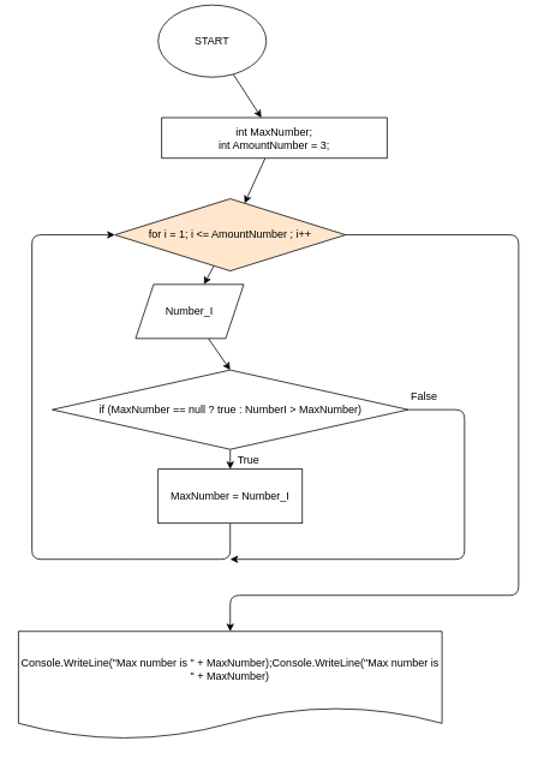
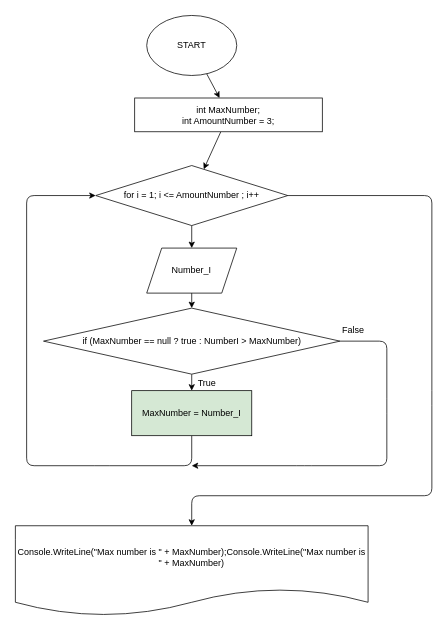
- <mxCell id="3" value="START" style="ellipse;whiteSpace=wrap;html=1;" parent="1" vertex="1"><mxGeometry x="175" y="5" width="120" height="80" as="geometry" /></mxCell>
+ <mxCell id="3" value="START" style="ellipse;whiteSpace=wrap;html=1;" parent="1" vertex="1"><mxGeometry x="195" y="20" width="120" height="80" as="geometry" /></mxCell>
- <mxCell id="8" value="for i = 1; i &amp;lt;= AmountNumber&amp;nbsp;; i++" style="rhombus;whiteSpace=wrap;html=1;fillColor=#ffe6cc;" parent="1" vertex="1"><mxGeometry x="127" y="220" width="256" height="80" as="geometry" /></mxCell>
+ <mxCell id="8" value="for i = 1; i &amp;lt;= AmountNumber&amp;nbsp;; i++" style="rhombus;whiteSpace=wrap;html=1;" parent="1" vertex="1"><mxGeometry x="127" y="220" width="256" height="80" as="geometry" /></mxCell>
- <mxCell id="10" value="Number_I" style="shape=parallelogram;perimeter=parallelogramPerimeter;whiteSpace=wrap;html=1;fixedSize=1;" parent="1" vertex="1"><mxGeometry x="150" y="315" width="120" height="60" as="geometry" /></mxCell>
+ <mxCell id="10" value="Number_I" style="shape=parallelogram;perimeter=parallelogramPerimeter;whiteSpace=wrap;html=1;fixedSize=1;" parent="1" vertex="1"><mxGeometry x="195" y="330" width="120" height="60" as="geometry" /></mxCell>
- <mxCell id="15" value="&lt;span&gt;MaxNumber = Number_I&lt;/span&gt;" style="whiteSpace=wrap;html=1;" parent="1" vertex="1"><mxGeometry x="175" y="520" width="160" height="60" as="geometry" /></mxCell>
+ <mxCell id="15" value="&lt;span&gt;MaxNumber = Number_I&lt;/span&gt;" style="whiteSpace=wrap;html=1;fillColor=#d5e8d4;" parent="1" vertex="1"><mxGeometry x="175" y="520" width="160" height="60" as="geometry" /></mxCell>
